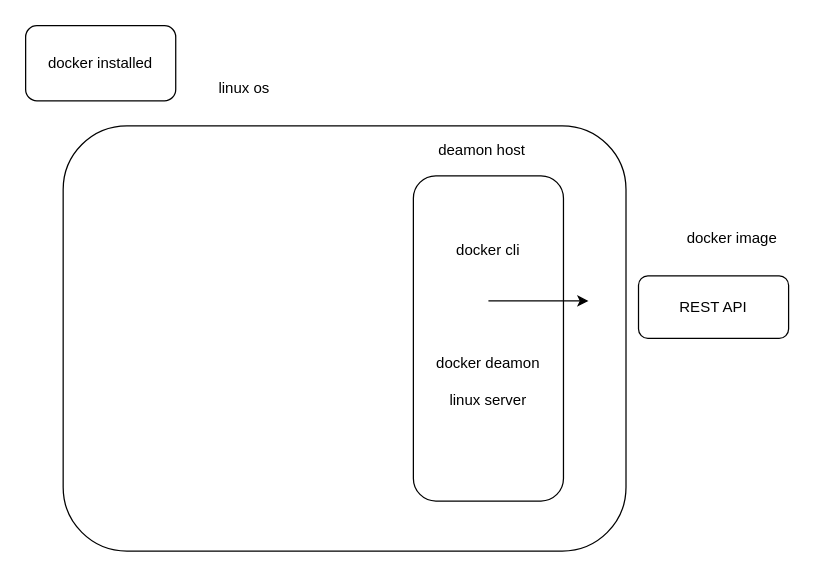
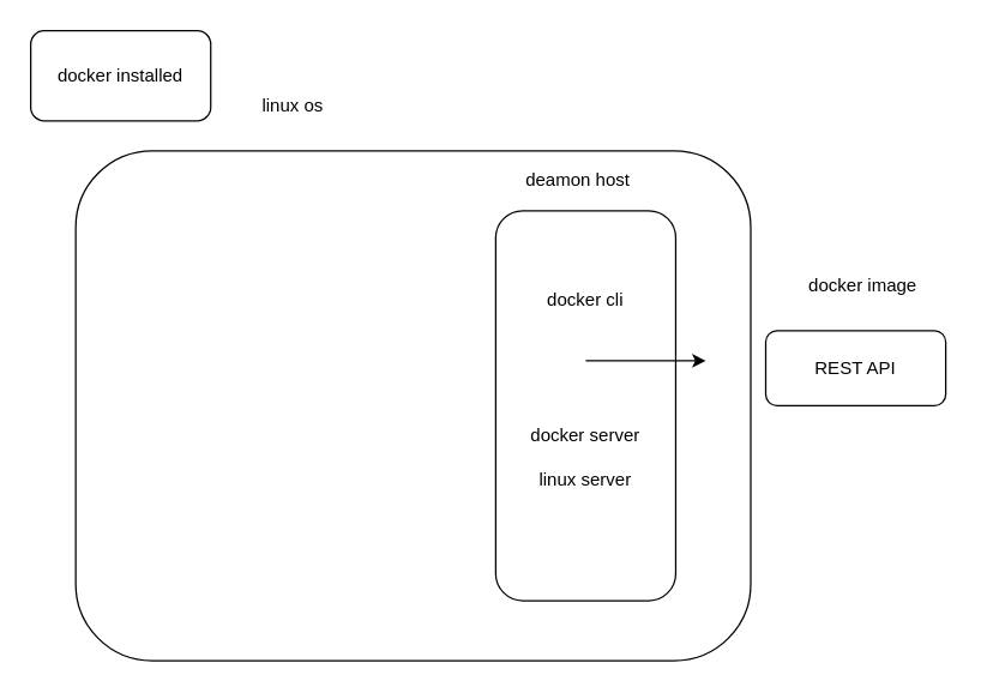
- <mxCell id="11" value="docker image" style="text;html=1;strokeColor=none;fillColor=none;align=center;verticalAlign=middle;whiteSpace=wrap;rounded=0;" vertex="1" parent="1"><mxGeometry x="530" y="180" width="110" height="20" as="geometry" /></mxCell>
+ <mxCell id="11" value="docker image" style="text;html=1;strokeColor=none;fillColor=none;align=center;verticalAlign=middle;whiteSpace=wrap;rounded=0;" vertex="1" parent="1"><mxGeometry x="520" y="180" width="110" height="20" as="geometry" /></mxCell>
- <mxCell id="6" value="docker deamon" style="text;html=1;strokeColor=none;fillColor=none;align=center;verticalAlign=middle;whiteSpace=wrap;rounded=0;" vertex="1" parent="1"><mxGeometry x="345" y="280" width="90" height="20" as="geometry" /></mxCell>
+ <mxCell id="6" value="docker server" style="text;html=1;strokeColor=none;fillColor=none;align=center;verticalAlign=middle;whiteSpace=wrap;rounded=0;" vertex="1" parent="1"><mxGeometry x="345" y="280" width="90" height="20" as="geometry" /></mxCell>
